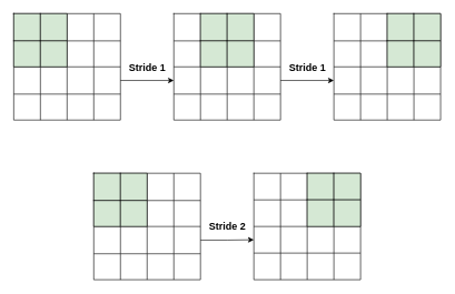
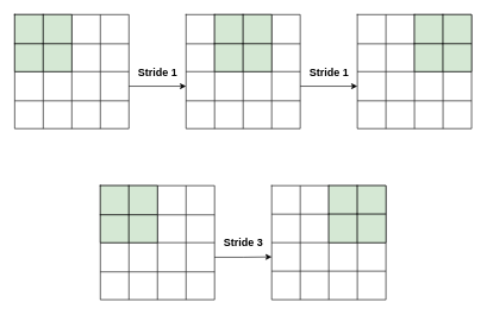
- <mxCell id="112" value="Stride 2" style="text;html=1;align=center;verticalAlign=middle;resizable=0;points=[];autosize=1;strokeColor=none;fontStyle=1;fontSize=15;" vertex="1" parent="1"><mxGeometry x="305" y="330" width="70" height="20" as="geometry" /></mxCell>
+ <mxCell id="112" value="Stride 3" style="text;html=1;align=center;verticalAlign=middle;resizable=0;points=[];autosize=1;strokeColor=none;fontStyle=1;fontSize=15;" vertex="1" parent="1"><mxGeometry x="305" y="330" width="70" height="20" as="geometry" /></mxCell>
